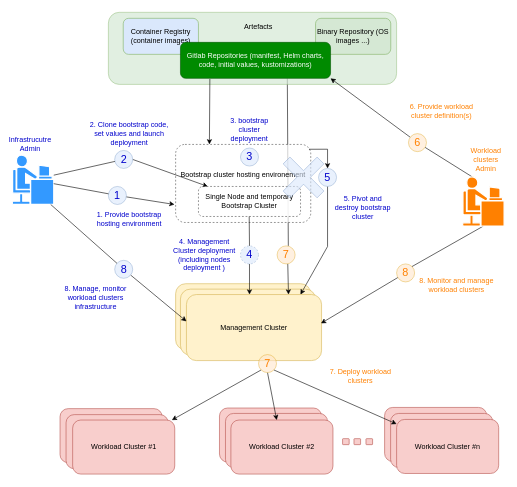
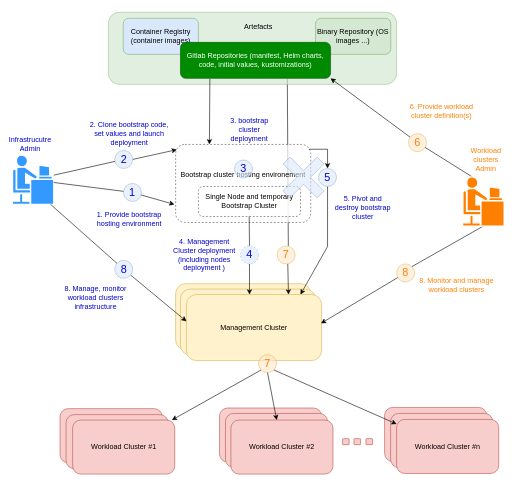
- <mxCell id="38" value="&lt;font color=&quot;#0000cc&quot; style=&quot;font-size: 18px;&quot;&gt;3&lt;/font&gt;" style="ellipse;whiteSpace=wrap;html=1;fillColor=#dae8fc;opacity=60;strokeColor=#6c8ebf;" parent="1" vertex="1"><mxGeometry x="400" y="246" width="30" height="30" as="geometry" /></mxCell>
+ <mxCell id="38" value="&lt;font color=&quot;#0000cc&quot; style=&quot;font-size: 18px;&quot;&gt;3&lt;/font&gt;" style="ellipse;whiteSpace=wrap;html=1;fillColor=#dae8fc;opacity=60;strokeColor=#6c8ebf;" parent="1" vertex="1"><mxGeometry x="390" y="266" width="30" height="30" as="geometry" /></mxCell>
- <mxCell id="24" value="" style="endArrow=classic;html=1;rounded=0;startArrow=none;exitX=1;exitY=0.5;exitDx=0;exitDy=0;" parent="1" source="35" target="25" edge="1"><mxGeometry width="50" height="50" relative="1" as="geometry"><mxPoint x="130" y="280" as="sourcePoint" /><mxPoint x="370" y="140" as="targetPoint" /></mxGeometry></mxCell>
+ <mxCell id="24" value="" style="endArrow=classic;html=1;rounded=0;startArrow=none;entryX=0.009;entryY=0.067;entryDx=0;entryDy=0;entryPerimeter=0;exitX=1;exitY=0.5;exitDx=0;exitDy=0;" parent="1" source="35" target="12" edge="1"><mxGeometry width="50" height="50" relative="1" as="geometry"><mxPoint x="130" y="280" as="sourcePoint" /><mxPoint x="370" y="140" as="targetPoint" /></mxGeometry></mxCell>
- <mxCell id="32" value="&lt;font color=&quot;#0000cc&quot; style=&quot;font-size: 18px;&quot;&gt;1&lt;/font&gt;" style="ellipse;whiteSpace=wrap;html=1;fillColor=#dae8fc;opacity=60;strokeColor=#6c8ebf;" parent="1" vertex="1"><mxGeometry x="180" y="310" width="30" height="30" as="geometry" /></mxCell>
+ <mxCell id="32" value="&lt;font color=&quot;#0000cc&quot; style=&quot;font-size: 18px;&quot;&gt;1&lt;/font&gt;" style="ellipse;whiteSpace=wrap;html=1;fillColor=#dae8fc;opacity=60;strokeColor=#6c8ebf;" parent="1" vertex="1"><mxGeometry x="205" y="305" width="30" height="30" as="geometry" /></mxCell>
- <mxCell id="50" value="7. Deploy workload clusters" style="text;html=1;strokeColor=none;fillColor=none;align=center;verticalAlign=middle;whiteSpace=wrap;rounded=0;fontSize=12;fontColor=#FF8000;opacity=60;" parent="1" vertex="1"><mxGeometry x="529.75" y="610" width="140" height="30" as="geometry" /></mxCell>
